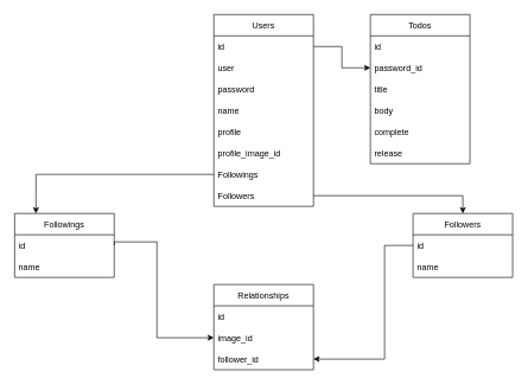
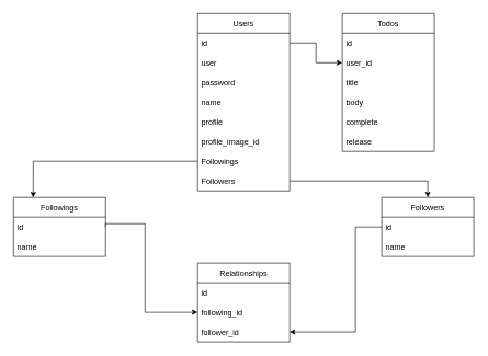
- <mxCell id="13" value="password_id" style="text;strokeColor=none;fillColor=none;align=left;verticalAlign=middle;spacingLeft=4;spacingRight=4;overflow=hidden;points=[[0,0.5],[1,0.5]];portConstraint=eastwest;rotatable=0;" parent="11" vertex="1"><mxGeometry y="60" width="140" height="30" as="geometry" /></mxCell>
+ <mxCell id="13" value="user_id" style="text;strokeColor=none;fillColor=none;align=left;verticalAlign=middle;spacingLeft=4;spacingRight=4;overflow=hidden;points=[[0,0.5],[1,0.5]];portConstraint=eastwest;rotatable=0;" parent="11" vertex="1"><mxGeometry y="60" width="140" height="30" as="geometry" /></mxCell>
- <mxCell id="20" value="image_id" style="text;strokeColor=none;fillColor=none;align=left;verticalAlign=middle;spacingLeft=4;spacingRight=4;overflow=hidden;points=[[0,0.5],[1,0.5]];portConstraint=eastwest;rotatable=0;" parent="18" vertex="1"><mxGeometry y="60" width="140" height="30" as="geometry" /></mxCell>
+ <mxCell id="20" value="following_id" style="text;strokeColor=none;fillColor=none;align=left;verticalAlign=middle;spacingLeft=4;spacingRight=4;overflow=hidden;points=[[0,0.5],[1,0.5]];portConstraint=eastwest;rotatable=0;" parent="18" vertex="1"><mxGeometry y="60" width="140" height="30" as="geometry" /></mxCell>
